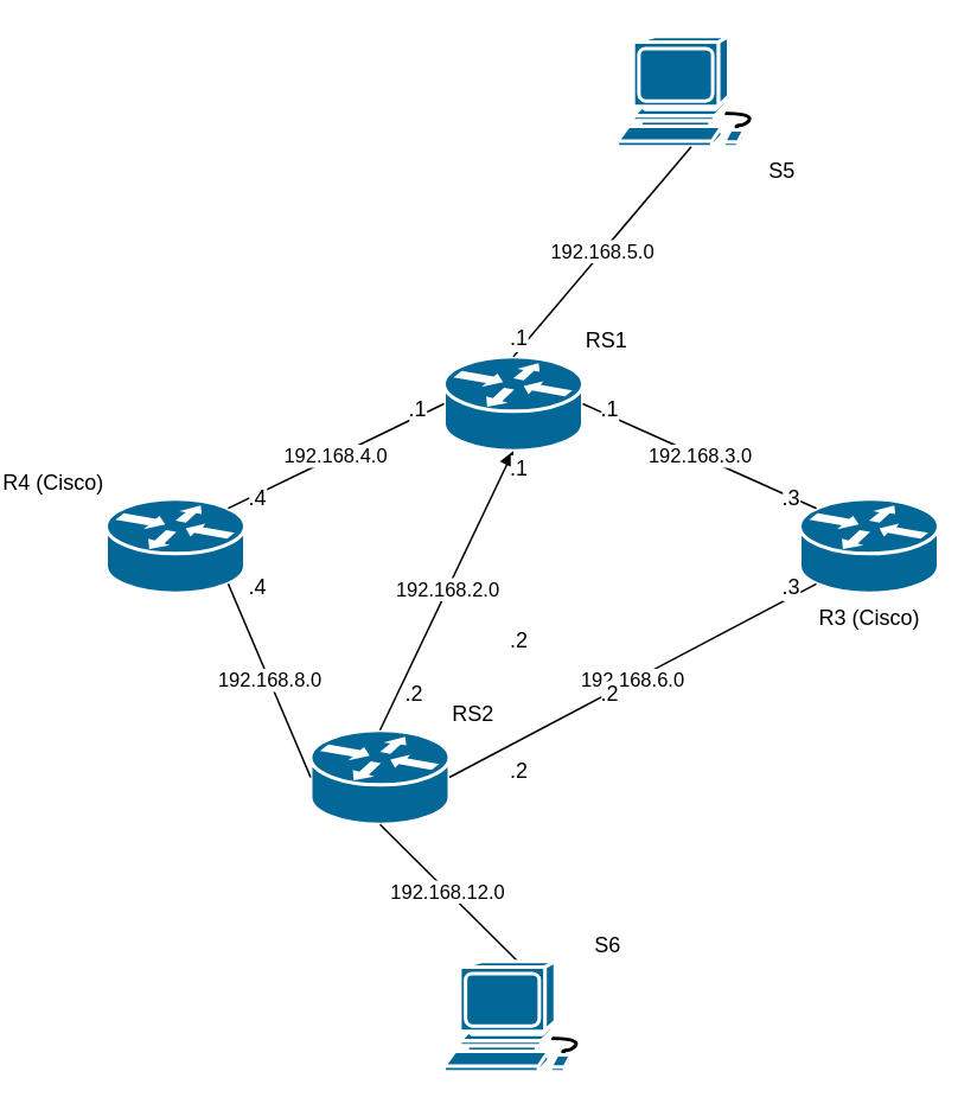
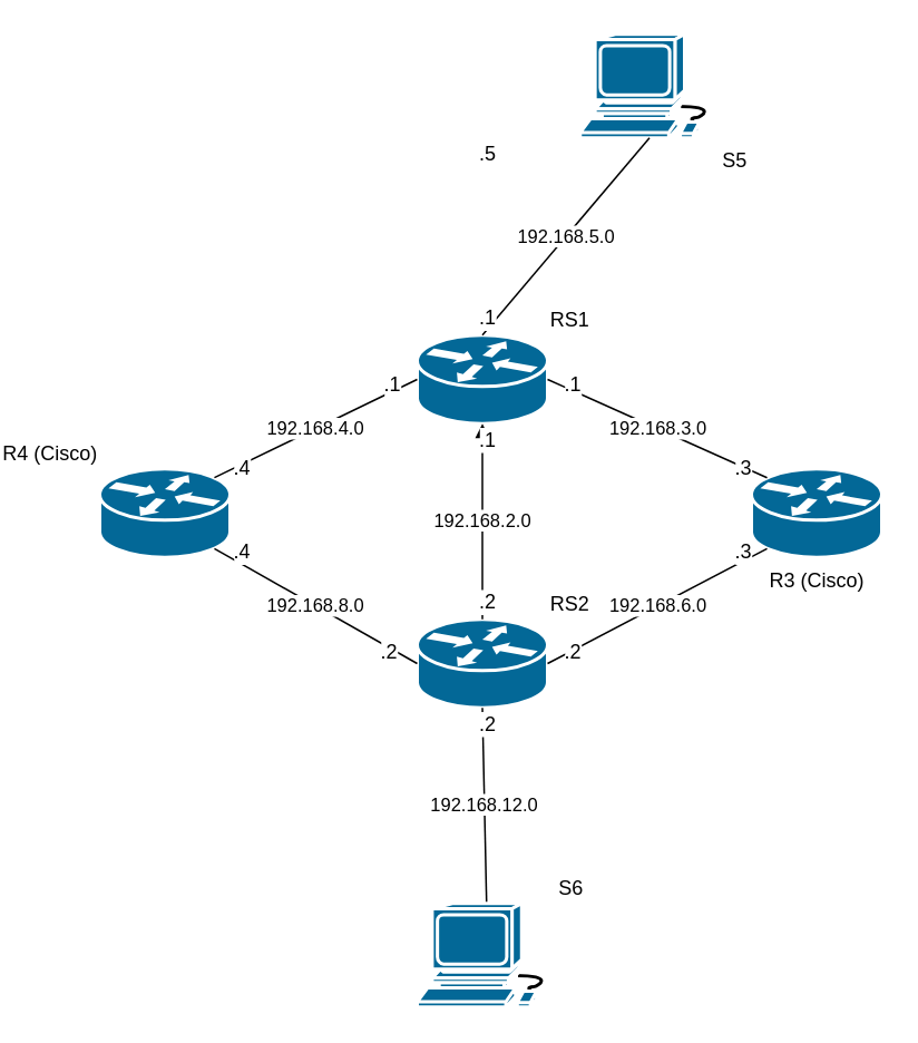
+ <mxCell id="29" value=".5" style="text;html=1;align=center;verticalAlign=middle;resizable=0;points=[];autosize=1;labelBackgroundColor=#ffffff;" vertex="1" parent="1"><mxGeometry x="236.5" y="82" width="30" height="20" as="geometry" /></mxCell>
- <mxCell id="3" value="RS2" style="shape=mxgraph.cisco.routers.router;html=1;pointerEvents=1;dashed=0;fillColor=#036897;strokeColor=#ffffff;strokeWidth=2;verticalLabelPosition=top;verticalAlign=bottom;align=left;outlineConnect=0;labelPosition=right;" vertex="1" parent="1"><mxGeometry x="135" y="410" width="78" height="53" as="geometry" /></mxCell>
+ <mxCell id="3" value="RS2" style="shape=mxgraph.cisco.routers.router;html=1;pointerEvents=1;dashed=0;fillColor=#036897;strokeColor=#ffffff;strokeWidth=2;verticalLabelPosition=top;verticalAlign=bottom;align=left;outlineConnect=0;labelPosition=right;" vertex="1" parent="1"><mxGeometry x="210" y="370" width="78" height="53" as="geometry" /></mxCell>
